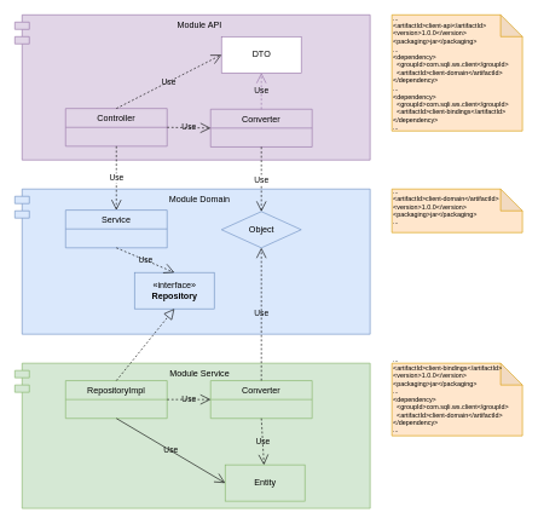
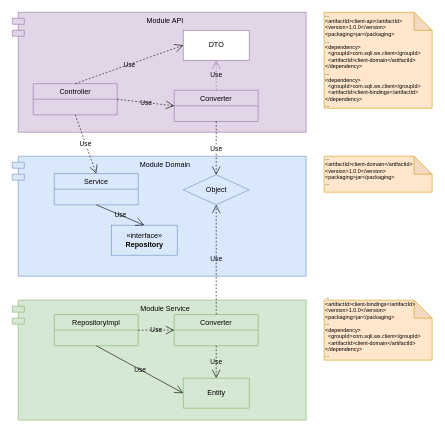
- <mxCell id="8" value="Controller" style="swimlane;fontStyle=0;childLayout=stackLayout;horizontal=1;startSize=26;horizontalStack=0;resizeParent=1;resizeParentMax=0;resizeLast=0;collapsible=1;marginBottom=0;fillColor=#e1d5e7;strokeColor=#9673a6;" parent="1" vertex="1"><mxGeometry x="90" y="149" width="140" height="52" as="geometry" /></mxCell>
+ <mxCell id="8" value="Controller" style="swimlane;fontStyle=0;childLayout=stackLayout;horizontal=1;startSize=26;horizontalStack=0;resizeParent=1;resizeParentMax=0;resizeLast=0;collapsible=1;marginBottom=0;fillColor=#e1d5e7;strokeColor=#9673a6;" parent="1" vertex="1"><mxGeometry x="55" y="139" width="140" height="52" as="geometry" /></mxCell>
- <mxCell id="21" value="Use" style="endArrow=open;endSize=12;dashed=1;html=1;exitX=0.5;exitY=1;exitDx=0;exitDy=0;entryX=0.5;entryY=0;entryDx=0;entryDy=0;labelBackgroundColor=none;" parent="1" source="7" target="15" edge="1"><mxGeometry width="160" relative="1" as="geometry"><mxPoint x="-80" y="405.5" as="sourcePoint" /><mxPoint x="-5" y="404.5" as="targetPoint" /></mxGeometry></mxCell>
+ <mxCell id="21" value="Use" style="endArrow=open;endSize=12;dashed=0;html=1;exitX=0.5;exitY=1;exitDx=0;exitDy=0;entryX=0.5;entryY=0;entryDx=0;entryDy=0;labelBackgroundColor=none;" parent="1" source="7" target="15" edge="1"><mxGeometry width="160" relative="1" as="geometry"><mxPoint x="-80" y="405.5" as="sourcePoint" /><mxPoint x="-5" y="404.5" as="targetPoint" /></mxGeometry></mxCell>
- <mxCell id="17" value="" style="endArrow=block;dashed=1;endFill=0;endSize=12;html=1;exitX=0.5;exitY=0;exitDx=0;exitDy=0;entryX=0.5;entryY=1;entryDx=0;entryDy=0;" parent="1" source="5" target="15" edge="1"><mxGeometry width="160" relative="1" as="geometry"><mxPoint x="145" y="500" as="sourcePoint" /><mxPoint x="305" y="500" as="targetPoint" /></mxGeometry></mxCell>
- <mxCell id="6" value="Entity" style="html=1;fillColor=#d5e8d4;strokeColor=#82b366;" parent="1" vertex="1"><mxGeometry x="310" y="640" width="110" height="50" as="geometry" /></mxCell>
+ <mxCell id="6" value="Entity" style="html=1;fillColor=#d5e8d4;strokeColor=#82b366;" parent="1" vertex="1"><mxGeometry x="305" y="630" width="110" height="50" as="geometry" /></mxCell>
